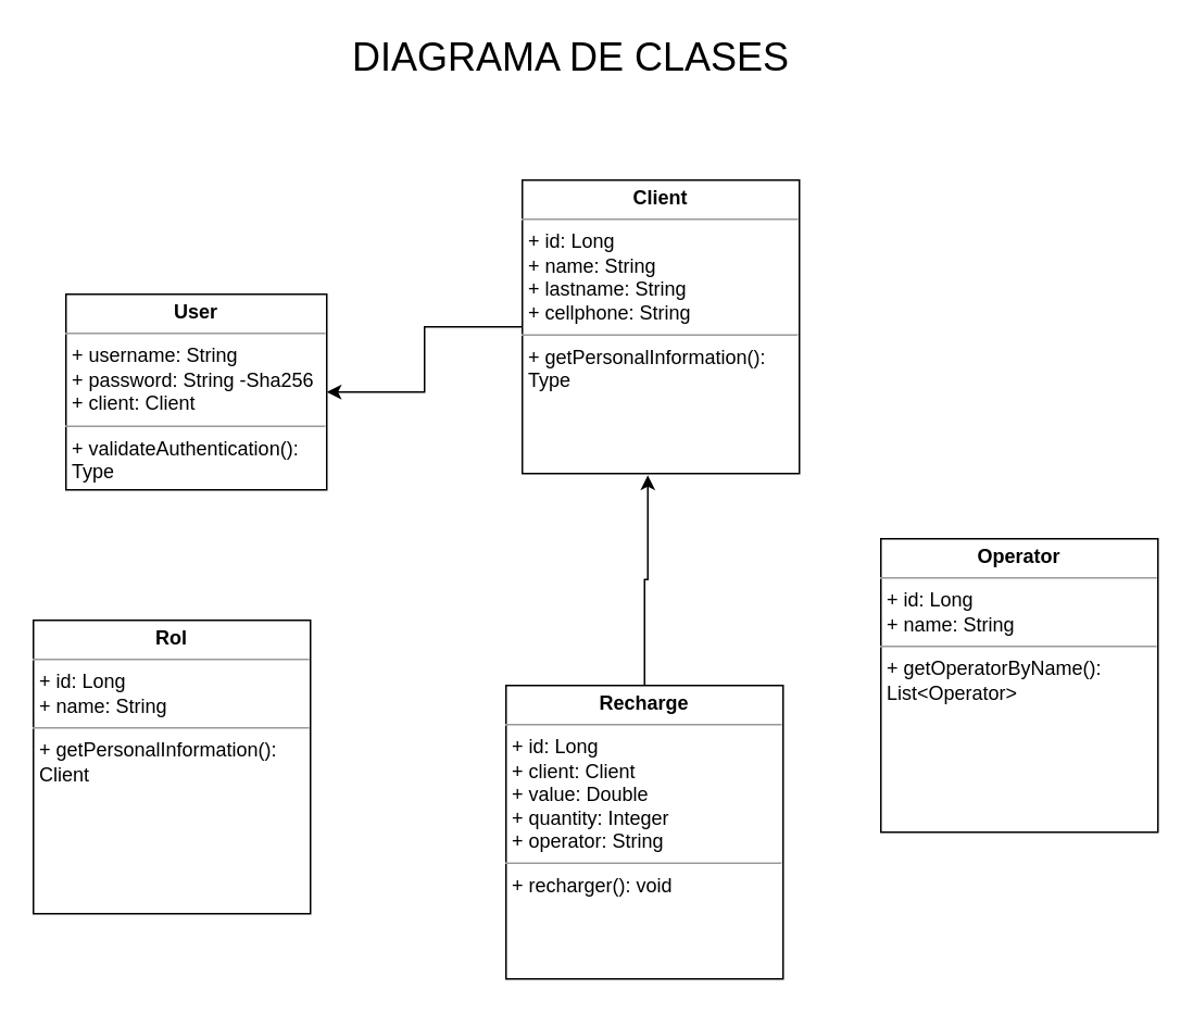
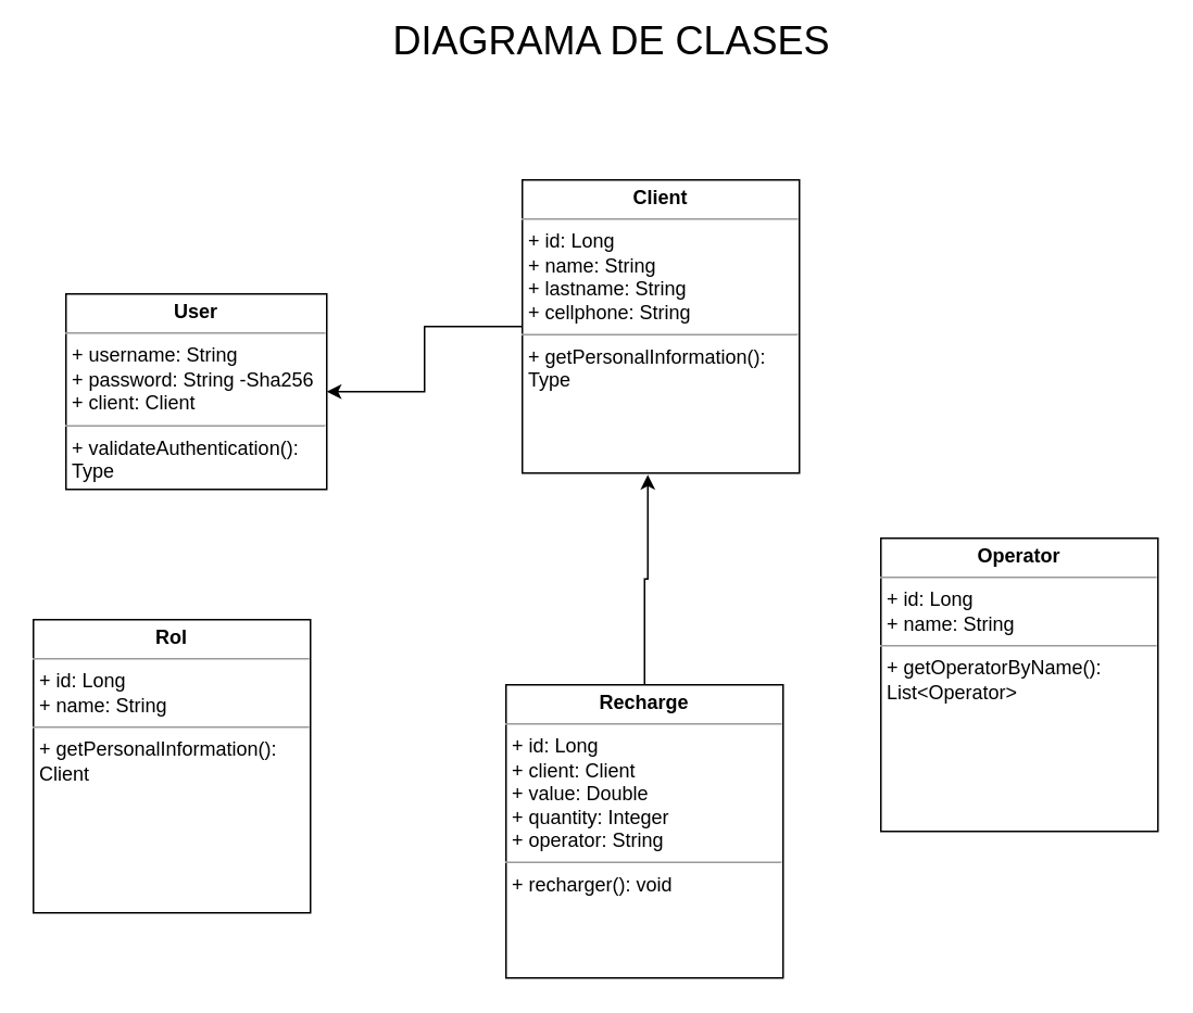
- <mxCell id="2" value="DIAGRAMA DE CLASES" style="text;html=1;strokeColor=none;fillColor=none;align=center;verticalAlign=middle;whiteSpace=wrap;rounded=0;strokeWidth=5;fontSize=24;" vertex="1" parent="1"><mxGeometry x="200" y="20" width="300" height="30" as="geometry" /></mxCell>
+ <mxCell id="2" value="DIAGRAMA DE CLASES" style="text;html=1;strokeColor=none;fillColor=none;align=center;verticalAlign=middle;whiteSpace=wrap;rounded=0;strokeWidth=5;fontSize=24;" vertex="1" parent="1"><mxGeometry x="225" y="10" width="300" height="30" as="geometry" /></mxCell>
